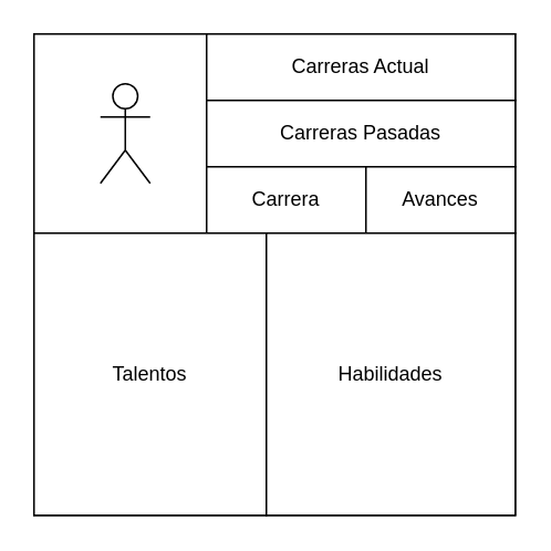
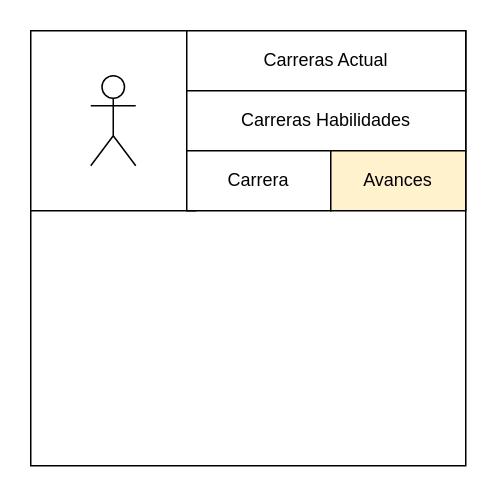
- <mxCell id="6" value="Carreras Pasadas" style="rounded=0;whiteSpace=wrap;html=1;" vertex="1" parent="1"><mxGeometry x="124" y="60" width="186" height="40" as="geometry" /></mxCell>
+ <mxCell id="6" value="Carreras Habilidades" style="rounded=0;whiteSpace=wrap;html=1;" vertex="1" parent="1"><mxGeometry x="124" y="60" width="186" height="40" as="geometry" /></mxCell>
- <mxCell id="8" value="Avances" style="rounded=0;whiteSpace=wrap;html=1;" vertex="1" parent="1"><mxGeometry x="220" y="100" width="90" height="40" as="geometry" /></mxCell>
+ <mxCell id="8" value="Avances" style="rounded=0;whiteSpace=wrap;html=1;fillColor=#fff2cc;" vertex="1" parent="1"><mxGeometry x="220" y="100" width="90" height="40" as="geometry" /></mxCell>
- <mxCell id="9" value="Talentos" style="rounded=0;whiteSpace=wrap;html=1;" vertex="1" parent="1"><mxGeometry x="20" y="140" width="140" height="170" as="geometry" /></mxCell>
- <mxCell id="10" value="Habilidades" style="rounded=0;whiteSpace=wrap;html=1;" vertex="1" parent="1"><mxGeometry x="160" y="140" width="150" height="170" as="geometry" /></mxCell>
